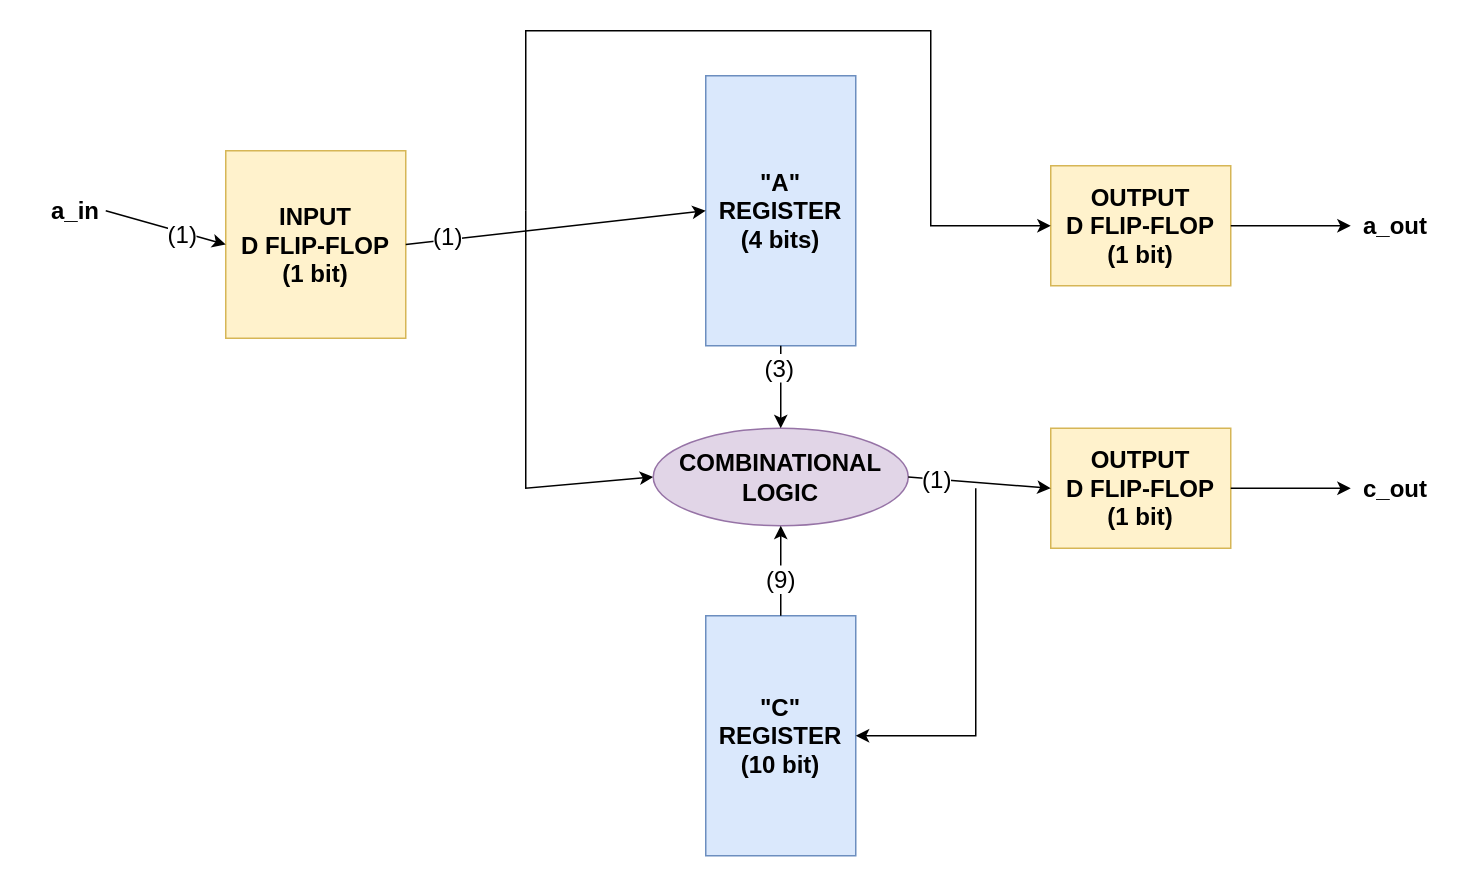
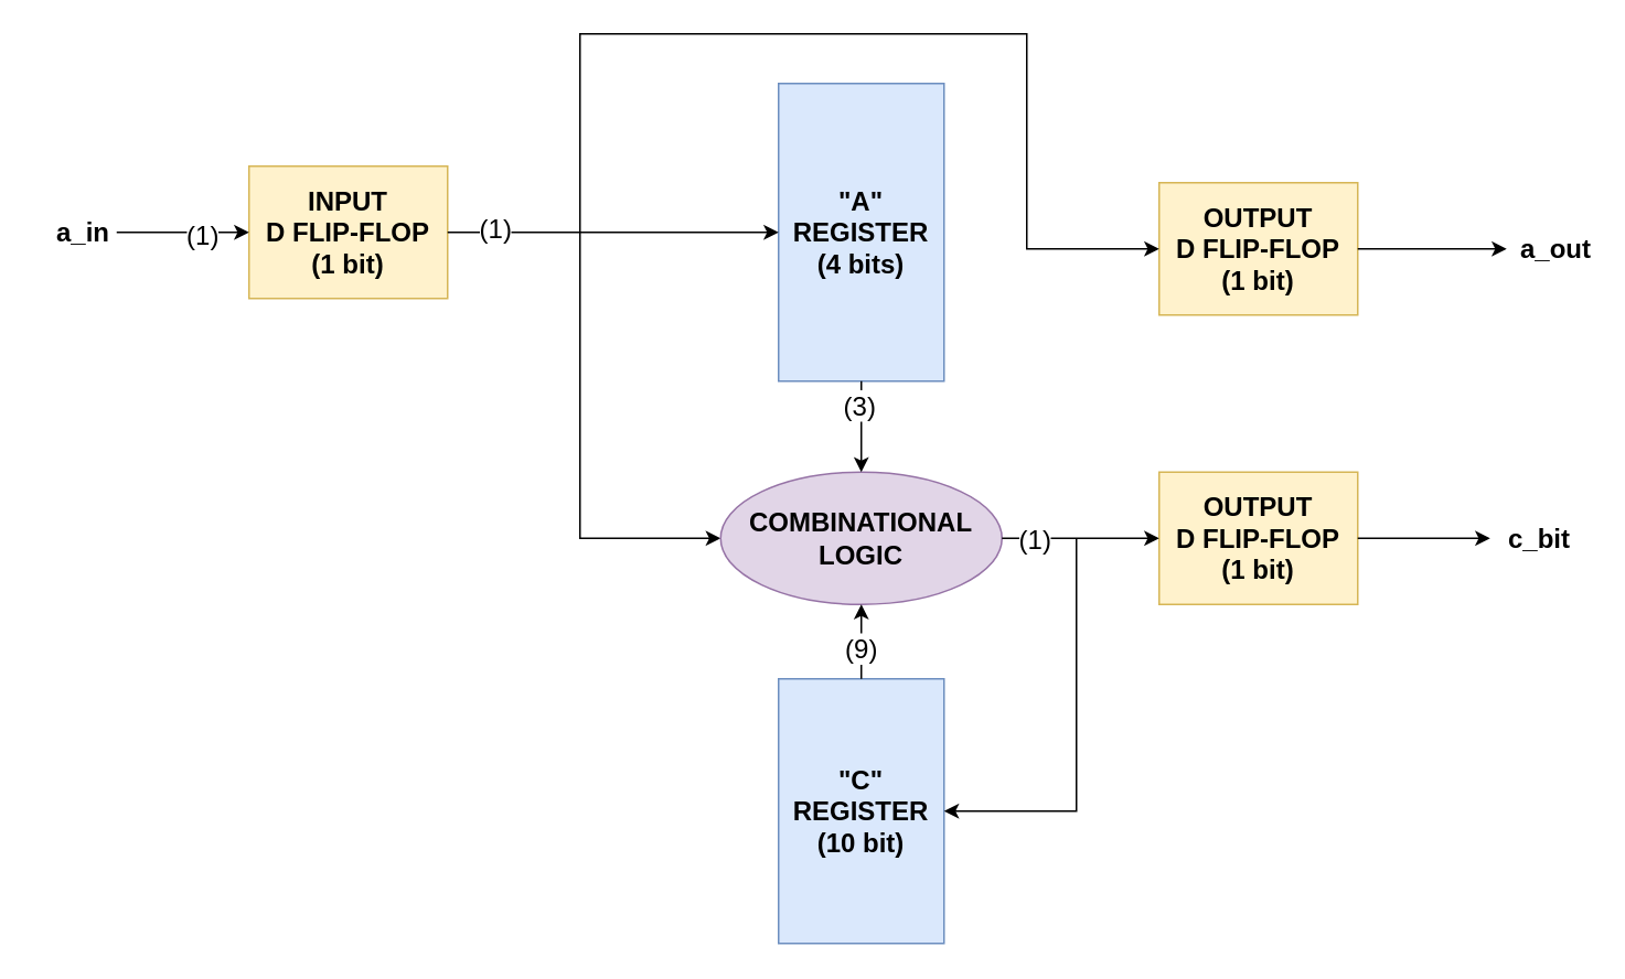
- <mxCell id="22" value="a_out" style="text;html=1;strokeColor=none;fillColor=none;align=center;verticalAlign=middle;whiteSpace=wrap;rounded=0;fontSize=16;fontStyle=1" parent="1" vertex="1"><mxGeometry x="900" y="135" width="60" height="30" as="geometry" /></mxCell>
+ <mxCell id="22" value="a_out" style="text;html=1;strokeColor=none;fillColor=none;align=center;verticalAlign=middle;whiteSpace=wrap;rounded=0;fontSize=16;fontStyle=1" parent="1" vertex="1"><mxGeometry x="910" y="135" width="60" height="30" as="geometry" /></mxCell>
- <mxCell id="2" value="&lt;span&gt;INPUT&lt;/span&gt;&lt;br&gt;&lt;span&gt;D FLIP-FLOP&lt;br&gt;(1 bit)&lt;/span&gt;" style="rounded=0;whiteSpace=wrap;html=1;fontSize=16;fillColor=#fff2cc;strokeColor=#d6b656;fontStyle=1" parent="1" vertex="1"><mxGeometry x="150" y="100" width="120" height="125" as="geometry" /></mxCell>
+ <mxCell id="2" value="&lt;span&gt;INPUT&lt;/span&gt;&lt;br&gt;&lt;span&gt;D FLIP-FLOP&lt;br&gt;(1 bit)&lt;/span&gt;" style="rounded=0;whiteSpace=wrap;html=1;fontSize=16;fillColor=#fff2cc;strokeColor=#d6b656;fontStyle=1" parent="1" vertex="1"><mxGeometry x="150" y="100" width="120" height="80" as="geometry" /></mxCell>
- <mxCell id="13" value="COMBINATIONAL&lt;br&gt;LOGIC" style="ellipse;whiteSpace=wrap;html=1;fontSize=16;fillColor=#e1d5e7;strokeColor=#9673a6;fontStyle=1" parent="1" vertex="1"><mxGeometry x="435" y="285" width="170" height="65" as="geometry" /></mxCell>
+ <mxCell id="13" value="COMBINATIONAL&lt;br&gt;LOGIC" style="ellipse;whiteSpace=wrap;html=1;fontSize=16;fillColor=#e1d5e7;strokeColor=#9673a6;fontStyle=1" parent="1" vertex="1"><mxGeometry x="435" y="285" width="170" height="80" as="geometry" /></mxCell>
- <mxCell id="23" value="c_out" style="text;html=1;strokeColor=none;fillColor=none;align=center;verticalAlign=middle;whiteSpace=wrap;rounded=0;fontSize=16;fontStyle=1" parent="1" vertex="1"><mxGeometry x="900" y="310" width="60" height="30" as="geometry" /></mxCell>
+ <mxCell id="23" value="c_bit" style="text;html=1;strokeColor=none;fillColor=none;align=center;verticalAlign=middle;whiteSpace=wrap;rounded=0;fontSize=16;fontStyle=1" parent="1" vertex="1"><mxGeometry x="900" y="310" width="60" height="30" as="geometry" /></mxCell>
